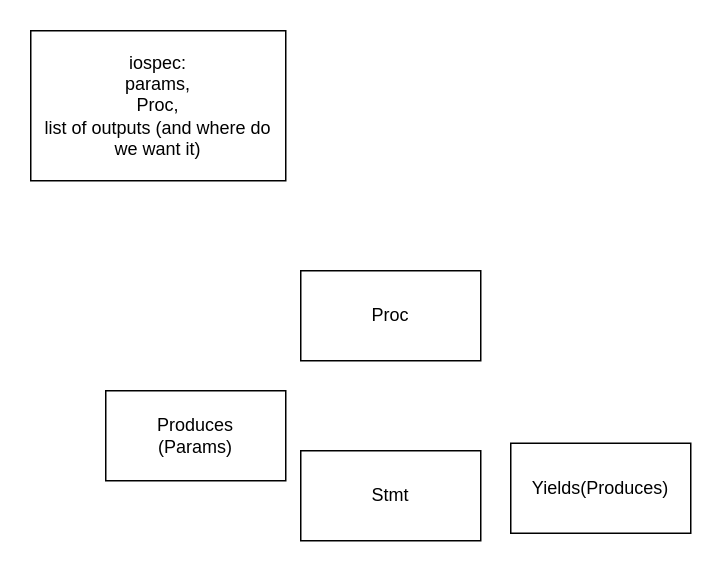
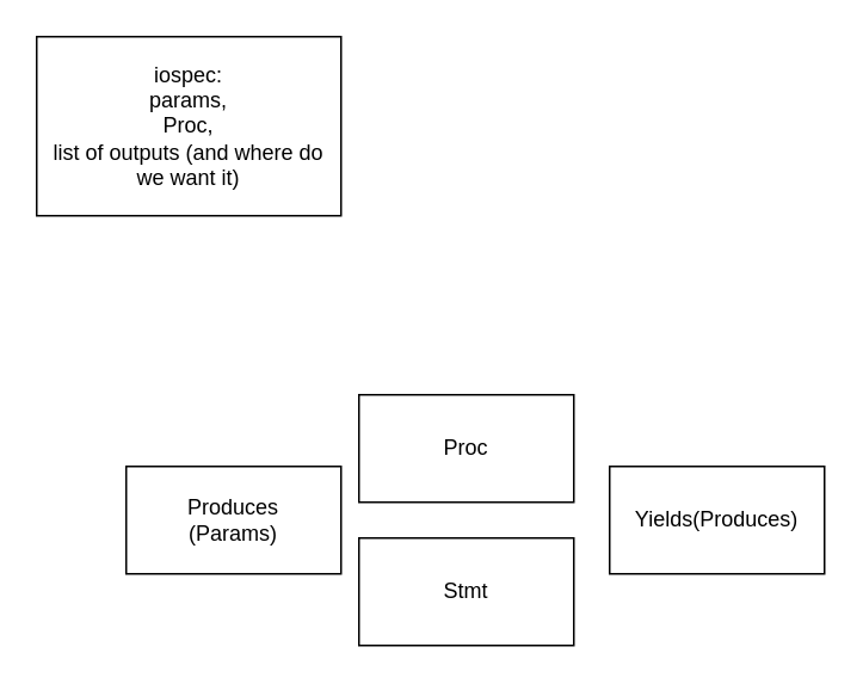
- <mxCell id="3" value="Proc" style="rounded=0;whiteSpace=wrap;html=1;" vertex="1" parent="1"><mxGeometry x="200" y="180" width="120" height="60" as="geometry" /></mxCell>
+ <mxCell id="3" value="Proc" style="rounded=0;whiteSpace=wrap;html=1;" vertex="1" parent="1"><mxGeometry x="200" y="220" width="120" height="60" as="geometry" /></mxCell>
- <mxCell id="5" value="Yields(Produces)" style="rounded=0;whiteSpace=wrap;html=1;" vertex="1" parent="1"><mxGeometry x="340" y="295" width="120" height="60" as="geometry" /></mxCell>
+ <mxCell id="5" value="Yields(Produces)" style="rounded=0;whiteSpace=wrap;html=1;" vertex="1" parent="1"><mxGeometry x="340" y="260" width="120" height="60" as="geometry" /></mxCell>
